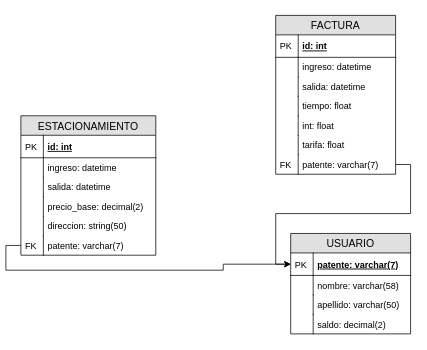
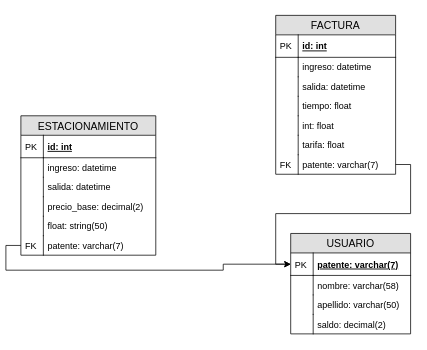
- <mxCell id="11" value="direccion: string(50)" style="shape=partialRectangle;top=0;left=0;right=0;bottom=0;align=left;verticalAlign=top;fillColor=none;spacingLeft=34;spacingRight=4;overflow=hidden;rotatable=0;points=[[0,0.5],[1,0.5]];portConstraint=eastwest;dropTarget=0;fontSize=12;" vertex="1" parent="2"><mxGeometry y="134" width="180" height="26" as="geometry" /></mxCell>
+ <mxCell id="11" value="float: string(50)" style="shape=partialRectangle;top=0;left=0;right=0;bottom=0;align=left;verticalAlign=top;fillColor=none;spacingLeft=34;spacingRight=4;overflow=hidden;rotatable=0;points=[[0,0.5],[1,0.5]];portConstraint=eastwest;dropTarget=0;fontSize=12;" vertex="1" parent="2"><mxGeometry y="134" width="180" height="26" as="geometry" /></mxCell>
